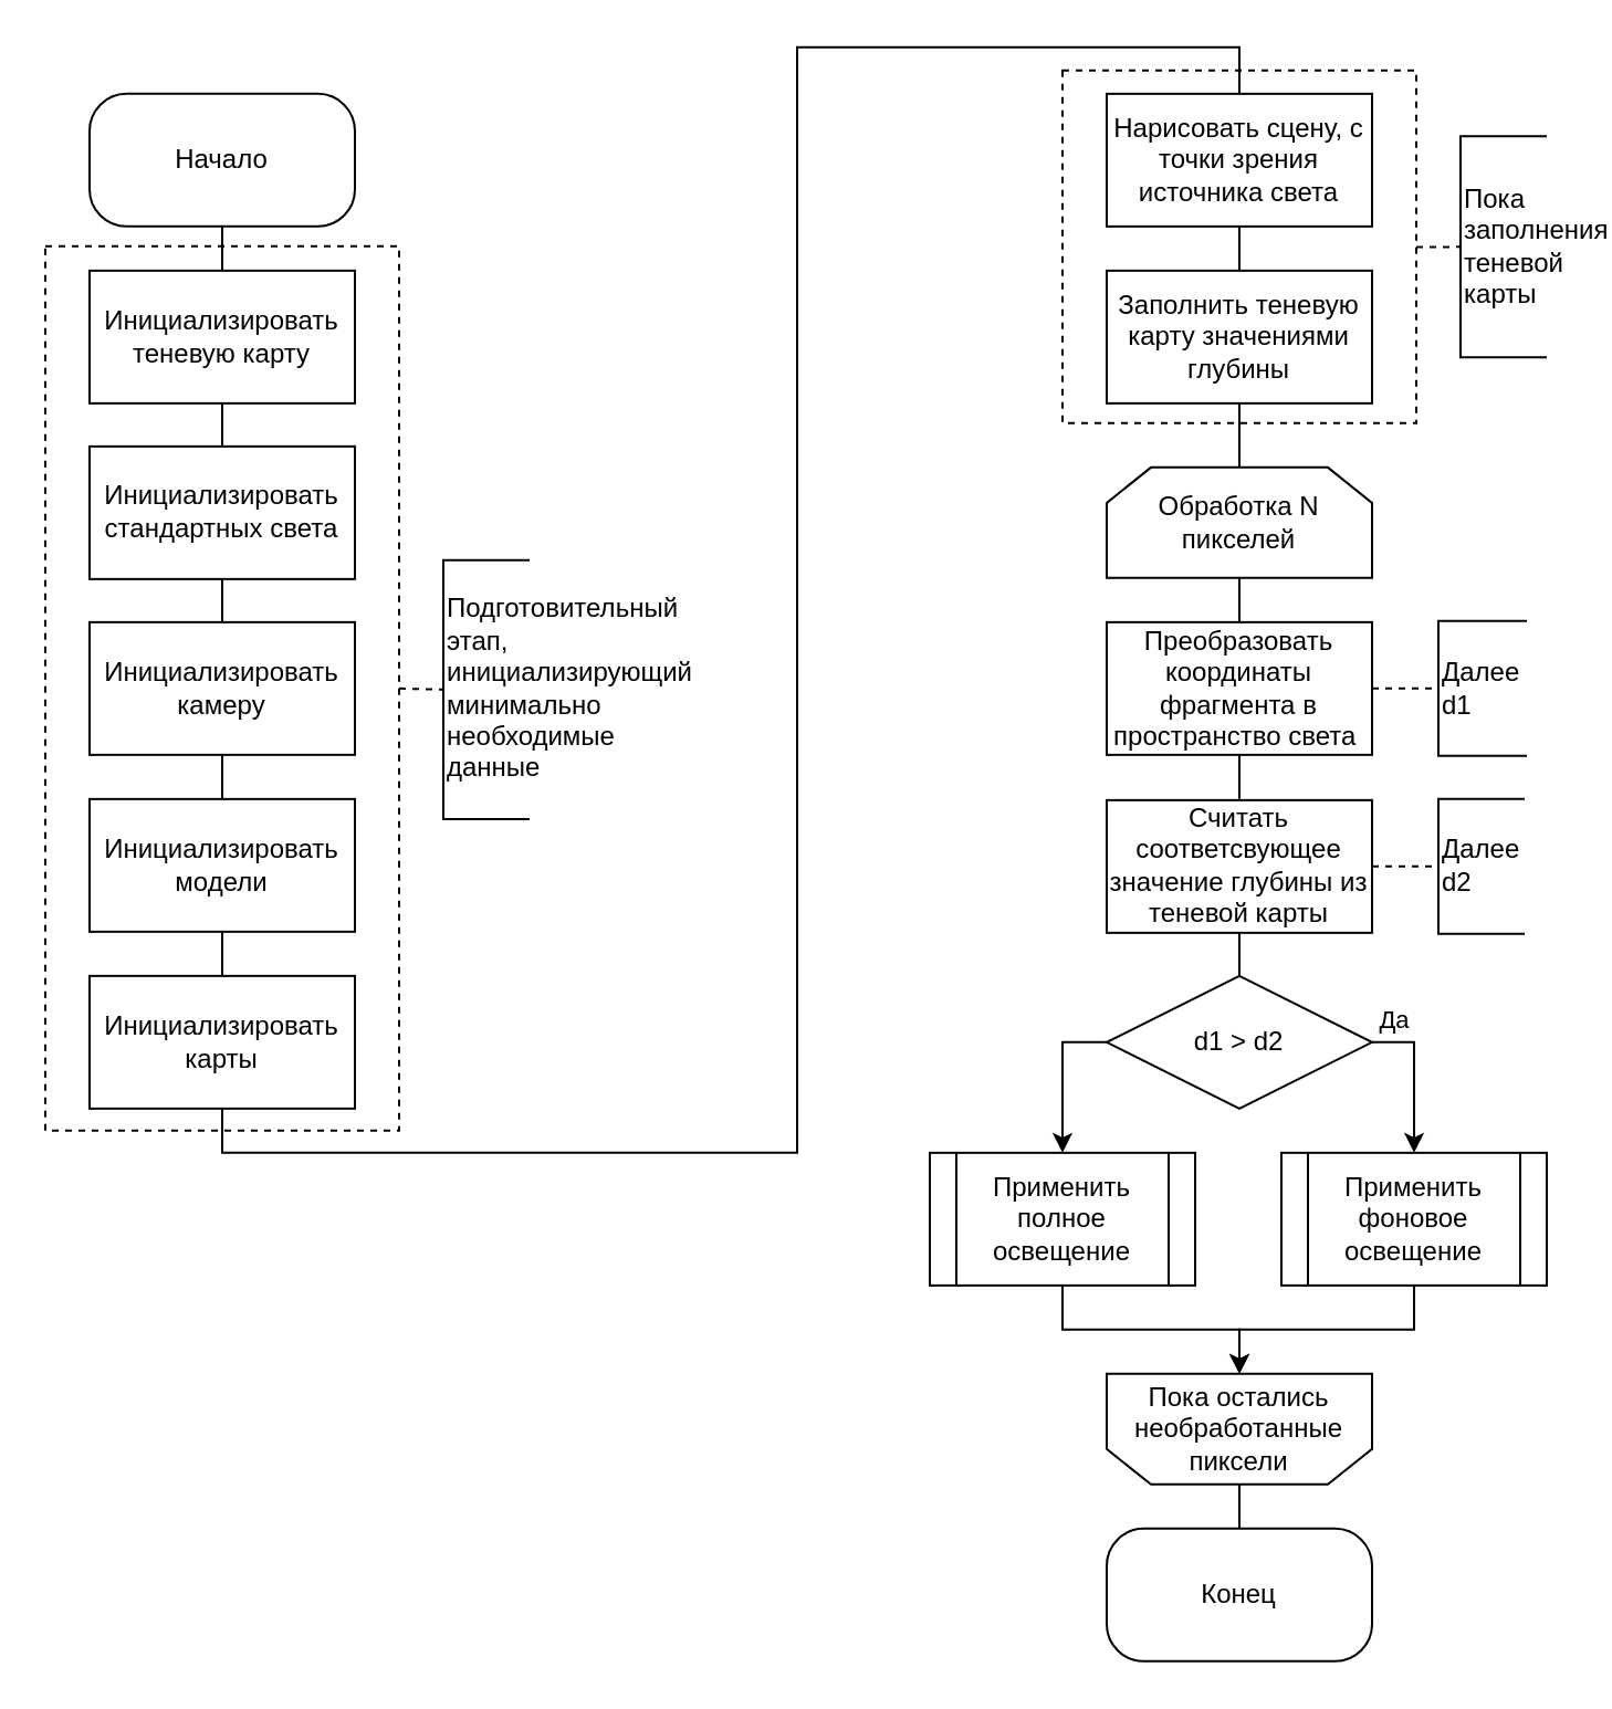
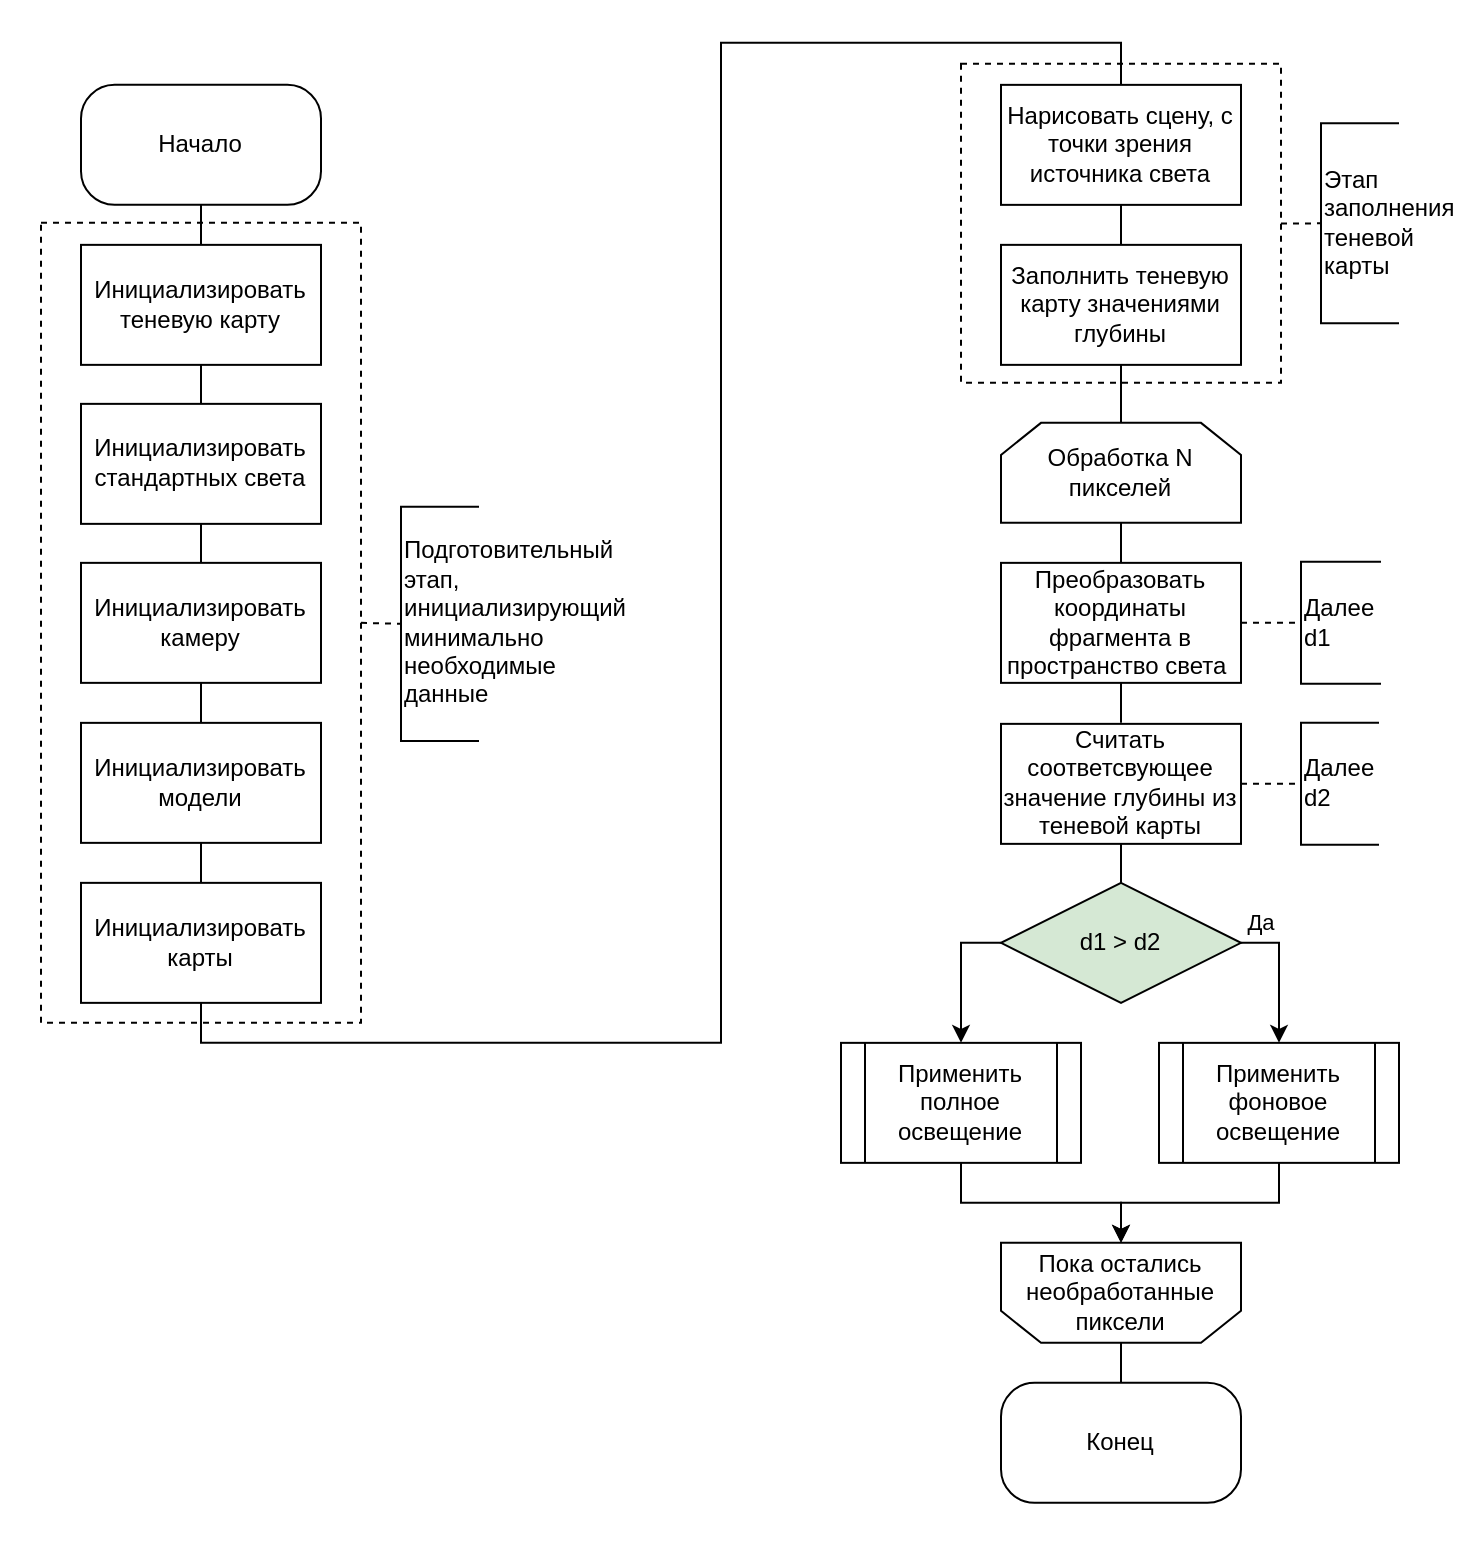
- <mxCell id="23" value="Пока заполнения теневой карты" style="strokeWidth=1;shape=mxgraph.flowchart.annotation_1;align=left;pointerEvents=1;whiteSpace=wrap;fontColor=default;" vertex="1" parent="1"><mxGeometry x="660" y="61.18" width="39" height="100" as="geometry" /></mxCell>
+ <mxCell id="23" value="Этап заполнения теневой карты" style="strokeWidth=1;shape=mxgraph.flowchart.annotation_1;align=left;pointerEvents=1;whiteSpace=wrap;fontColor=default;" vertex="1" parent="1"><mxGeometry x="660" y="61.18" width="39" height="100" as="geometry" /></mxCell>
- <mxCell id="39" value="d1 &amp;gt; d2" style="rhombus;whiteSpace=wrap;html=1;labelBackgroundColor=none;labelBorderColor=none;fontColor=default;" vertex="1" parent="1"><mxGeometry x="500" y="440.93" width="120" height="60" as="geometry" /></mxCell>
+ <mxCell id="39" value="d1 &amp;gt; d2" style="rhombus;whiteSpace=wrap;html=1;labelBackgroundColor=none;labelBorderColor=none;fontColor=default;fillColor=#d5e8d4;" vertex="1" parent="1"><mxGeometry x="500" y="440.93" width="120" height="60" as="geometry" /></mxCell>
